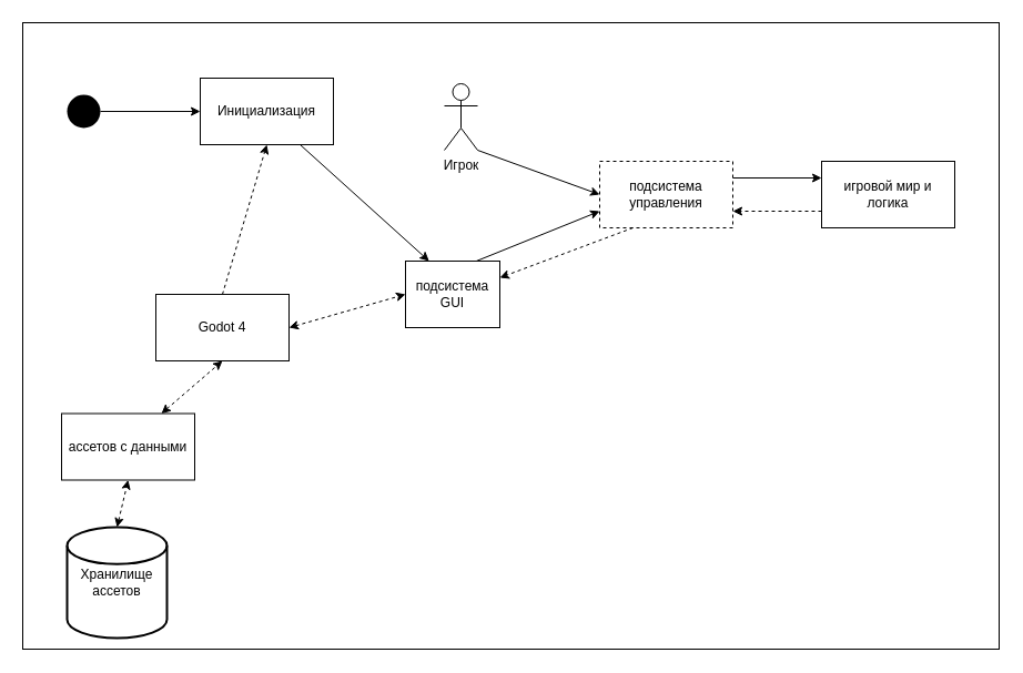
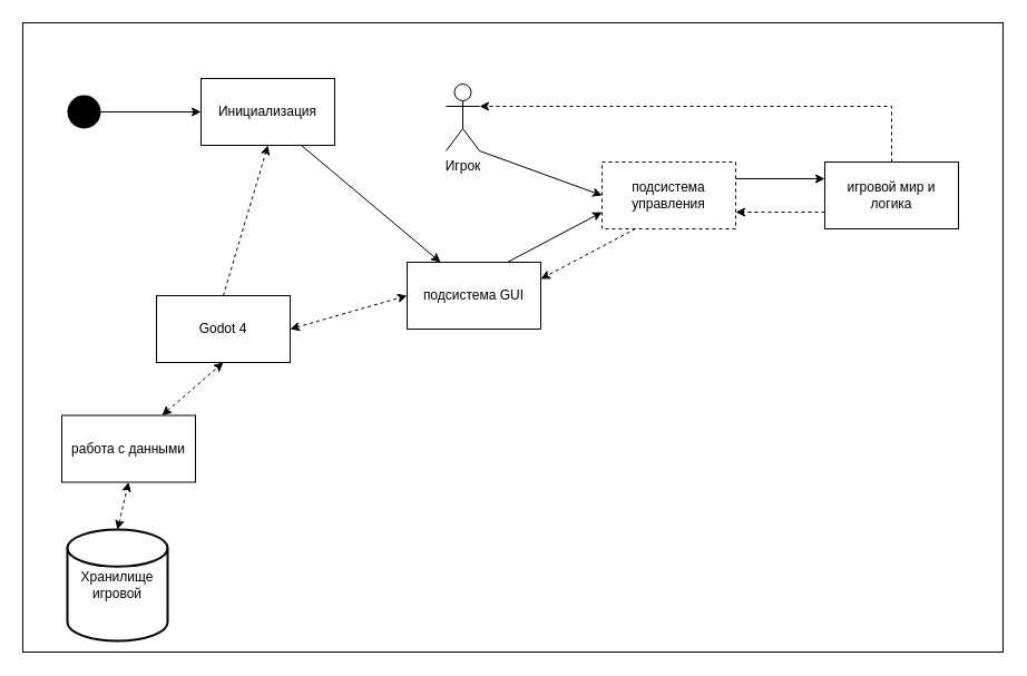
+ <mxCell id="10" value="" style="endArrow=classic;html=1;dashed=1;exitX=0.5;exitY=0;exitDx=0;exitDy=0;entryX=1;entryY=0.333;entryDx=0;entryDy=0;entryPerimeter=0;rounded=0;" edge="1" parent="1" source="7" target="3"><mxGeometry width="50" height="50" relative="1" as="geometry"><mxPoint x="750" y="200" as="sourcePoint" /><mxPoint x="670" y="200" as="targetPoint" /><Array as="points"><mxPoint x="800" y="95" /></Array></mxGeometry></mxCell>
- <mxCell id="4" value="подсистема GUI" style="rounded=0;whiteSpace=wrap;html=1;fillColor=none;" vertex="1" parent="1"><mxGeometry x="365" y="235" width="85" height="60" as="geometry" /></mxCell>
+ <mxCell id="4" value="подсистема GUI" style="rounded=0;whiteSpace=wrap;html=1;fillColor=none;" vertex="1" parent="1"><mxGeometry x="365" y="235" width="120" height="60" as="geometry" /></mxCell>
- <mxCell id="20" value="ассетов с данными" style="rounded=0;whiteSpace=wrap;html=1;fillColor=none;" vertex="1" parent="1"><mxGeometry x="55" y="372.5" width="120" height="60" as="geometry" /></mxCell>
+ <mxCell id="20" value="работа с данными" style="rounded=0;whiteSpace=wrap;html=1;fillColor=none;" vertex="1" parent="1"><mxGeometry x="55" y="372.5" width="120" height="60" as="geometry" /></mxCell>
- <mxCell id="19" value="Хранилище&lt;br&gt;ассетов" style="strokeWidth=2;html=1;shape=mxgraph.flowchart.database;whiteSpace=wrap;fillColor=none;" vertex="1" parent="1"><mxGeometry x="60" y="475" width="90" height="100" as="geometry" /></mxCell>
+ <mxCell id="19" value="Хранилище&lt;br&gt;игровой" style="strokeWidth=2;html=1;shape=mxgraph.flowchart.database;whiteSpace=wrap;fillColor=none;" vertex="1" parent="1"><mxGeometry x="60" y="475" width="90" height="100" as="geometry" /></mxCell>
